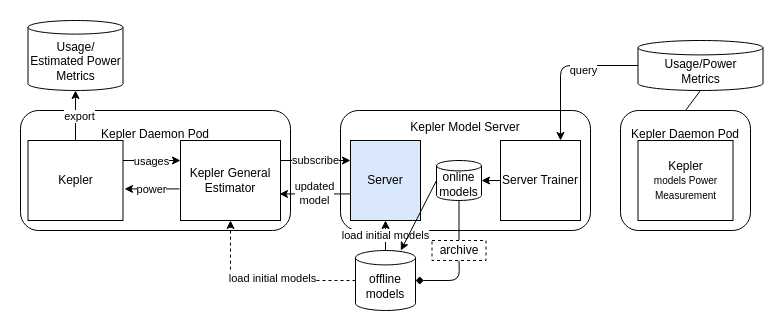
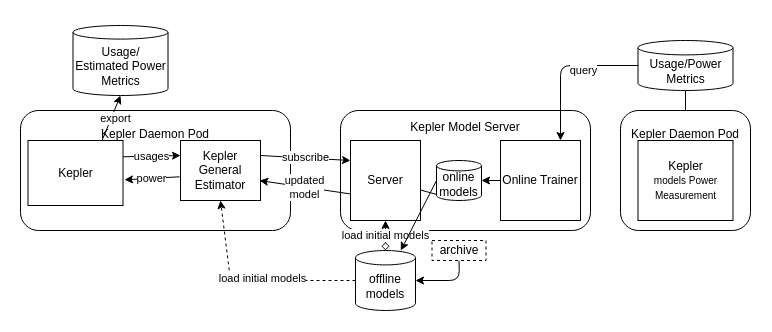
- <mxCell id="28" value="Usage/&lt;br&gt;Estimated Power&lt;br&gt;Metrics" style="shape=cylinder3;whiteSpace=wrap;html=1;boundedLbl=1;backgroundOutline=1;size=6.8;" parent="1" vertex="1"><mxGeometry x="27.5" y="20" width="95" height="70" as="geometry" /></mxCell>
+ <mxCell id="28" value="Usage/&lt;br&gt;Estimated Power&lt;br&gt;Metrics" style="shape=cylinder3;whiteSpace=wrap;html=1;boundedLbl=1;backgroundOutline=1;size=6.8;" parent="1" vertex="1"><mxGeometry x="72.5" y="25" width="95" height="70" as="geometry" /></mxCell>
- <mxCell id="32" value="Usage/Power&lt;br&gt;Metrics" style="shape=cylinder3;whiteSpace=wrap;html=1;boundedLbl=1;backgroundOutline=1;size=7.2;" parent="1" vertex="1"><mxGeometry x="637.5" y="40" width="125" height="50" as="geometry" /></mxCell>
+ <mxCell id="32" value="Usage/Power&lt;br&gt;Metrics" style="shape=cylinder3;whiteSpace=wrap;html=1;boundedLbl=1;backgroundOutline=1;size=7.2;" parent="1" vertex="1"><mxGeometry x="637.5" y="40" width="95" height="50" as="geometry" /></mxCell>
- <mxCell id="8" value="Kepler" style="rounded=0;whiteSpace=wrap;html=1;" parent="1" vertex="1"><mxGeometry x="27.5" y="140" width="95" height="80" as="geometry" /></mxCell>
+ <mxCell id="8" value="Kepler" style="rounded=0;whiteSpace=wrap;html=1;" parent="1" vertex="1"><mxGeometry x="27.5" y="140" width="95" height="65" as="geometry" /></mxCell>
- <mxCell id="12" value="Kepler General Estimator" style="rounded=0;whiteSpace=wrap;html=1;" parent="1" vertex="1"><mxGeometry x="180" y="140" width="100" height="80" as="geometry" /></mxCell>
+ <mxCell id="12" value="Kepler General Estimator" style="rounded=0;whiteSpace=wrap;html=1;" parent="1" vertex="1"><mxGeometry x="180" y="140" width="80" height="60" as="geometry" /></mxCell>
- <mxCell id="18" value="Server" style="rounded=0;whiteSpace=wrap;html=1;fillColor=#dae8fc;" parent="1" vertex="1"><mxGeometry x="350" y="140" width="70" height="80" as="geometry" /></mxCell>
+ <mxCell id="18" value="Server" style="rounded=0;whiteSpace=wrap;html=1;" parent="1" vertex="1"><mxGeometry x="350" y="140" width="70" height="80" as="geometry" /></mxCell>
- <mxCell id="20" value="Server Trainer" style="rounded=0;whiteSpace=wrap;html=1;" parent="1" vertex="1"><mxGeometry x="500" y="140" width="80" height="80" as="geometry" /></mxCell>
+ <mxCell id="20" value="Online Trainer" style="rounded=0;whiteSpace=wrap;html=1;" parent="1" vertex="1"><mxGeometry x="500" y="140" width="80" height="80" as="geometry" /></mxCell>
- <mxCell id="24" style="edgeStyle=none;html=1;exitX=0.5;exitY=1;exitDx=0;exitDy=0;exitPerimeter=0;entryX=0.5;entryY=0;entryDx=0;entryDy=0;startArrow=none;startFill=0;endArrow=none;endFill=0;" parent="1" source="25" target="27" edge="1"><mxGeometry relative="1" as="geometry" /></mxCell>
+ <mxCell id="24" style="edgeStyle=none;html=1;exitX=0.5;exitY=1;exitDx=0;exitDy=0;exitPerimeter=0;startArrow=none;startFill=0;endArrow=none;endFill=0;" parent="1" source="25" target="18" edge="1"><mxGeometry relative="1" as="geometry" /></mxCell>
- <mxCell id="16" value="load initial models" style="edgeStyle=none;html=1;exitX=0.5;exitY=1;exitDx=0;exitDy=0;startArrow=classic;startFill=1;endArrow=none;endFill=0;" parent="1" source="18" target="15" edge="1"><mxGeometry relative="1" as="geometry" /></mxCell>
+ <mxCell id="16" value="load initial models" style="edgeStyle=none;html=1;exitX=0.5;exitY=1;exitDx=0;exitDy=0;startArrow=classic;startFill=1;endArrow=diamond;endFill=0;" parent="1" source="18" target="15" edge="1"><mxGeometry relative="1" as="geometry" /></mxCell>
- <mxCell id="26" style="edgeStyle=none;html=1;exitX=0.5;exitY=1;exitDx=0;exitDy=0;entryX=1;entryY=0.5;entryDx=0;entryDy=0;entryPerimeter=0;startArrow=none;startFill=0;endArrow=diamond;endFill=1;" parent="1" source="27" target="15" edge="1"><mxGeometry relative="1" as="geometry"><Array as="points"><mxPoint x="459" y="280" /></Array></mxGeometry></mxCell>
+ <mxCell id="26" style="edgeStyle=none;html=1;exitX=0.5;exitY=1;exitDx=0;exitDy=0;entryX=1;entryY=0.5;entryDx=0;entryDy=0;entryPerimeter=0;startArrow=none;startFill=0;endArrow=classic;endFill=1;" parent="1" source="27" target="15" edge="1"><mxGeometry relative="1" as="geometry"><Array as="points"><mxPoint x="459" y="280" /></Array></mxGeometry></mxCell>
